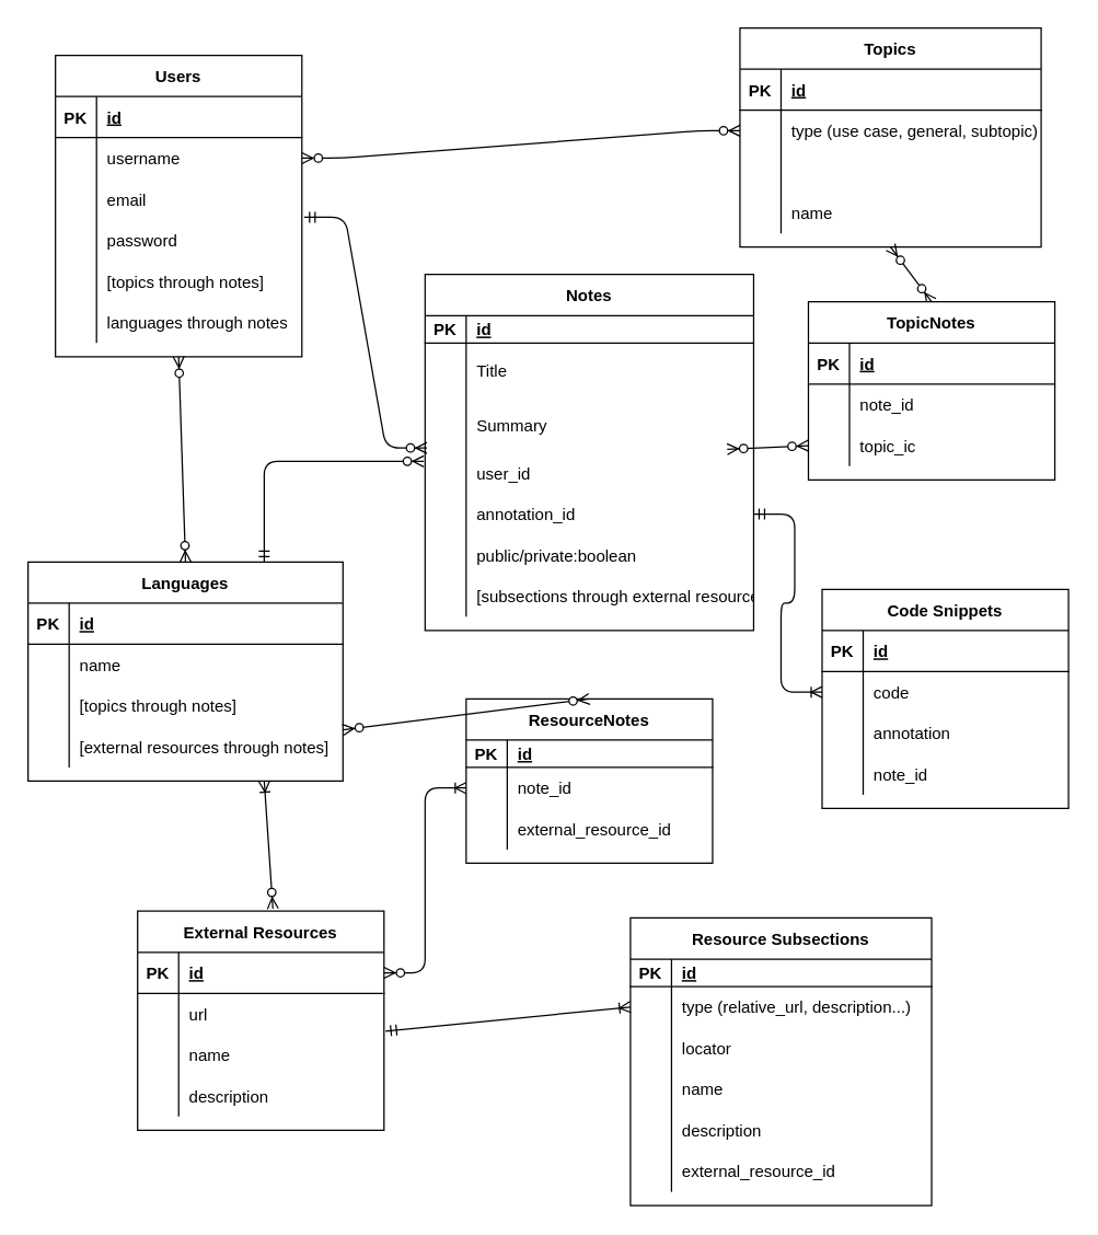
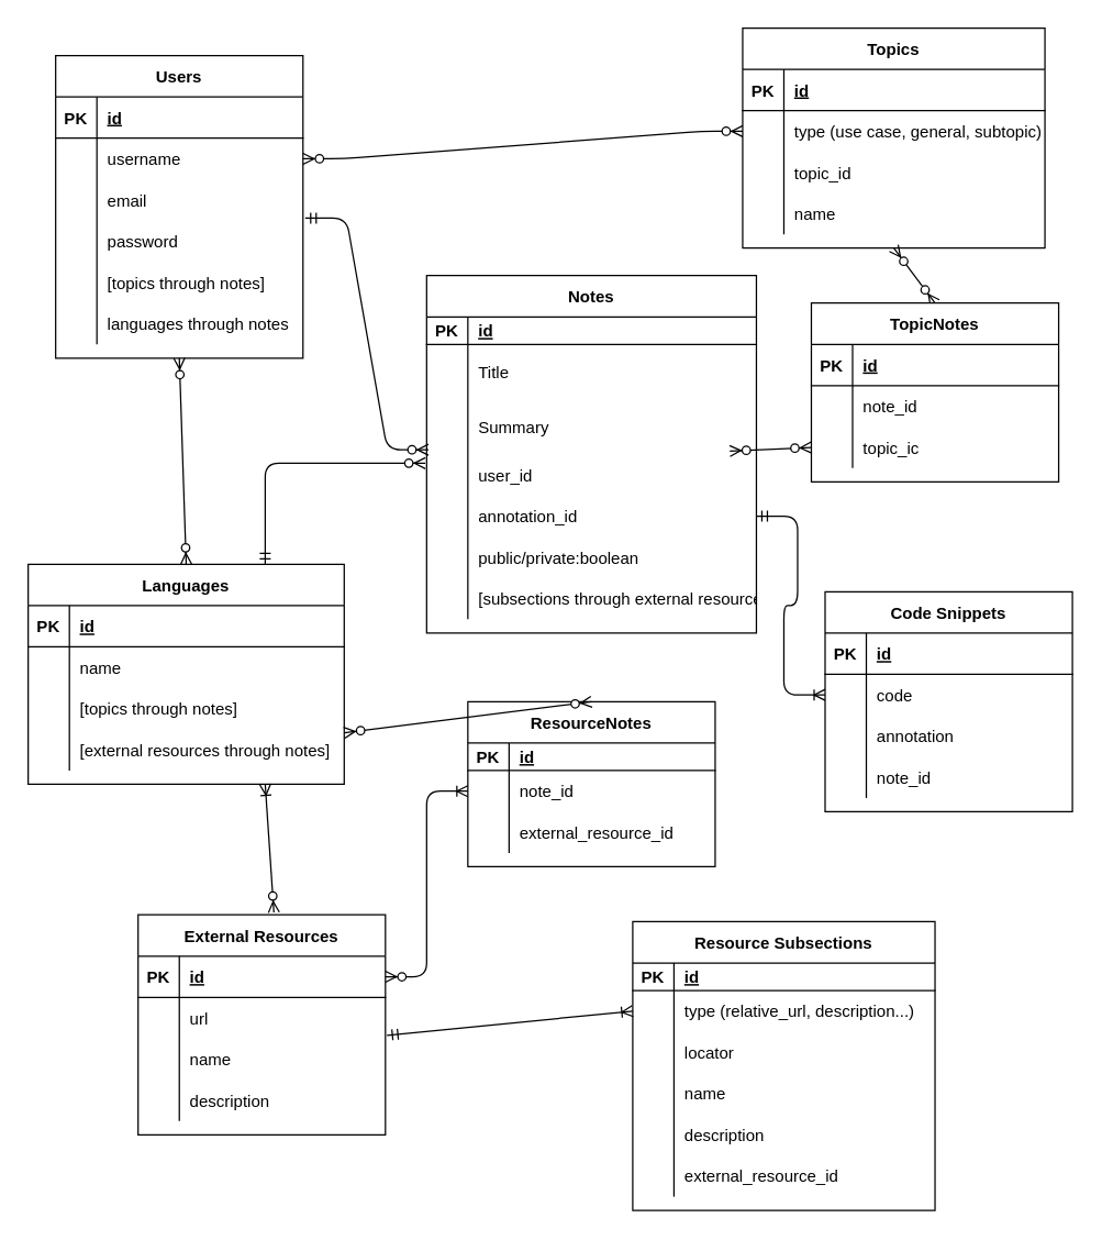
+ <mxCell id="19" value="topic_id" style="shape=partialRectangle;connectable=0;fillColor=none;top=0;left=0;bottom=0;right=0;align=left;spacingLeft=6;overflow=hidden;" vertex="1" parent="17"><mxGeometry x="30" width="190" height="30" as="geometry" /></mxCell>
